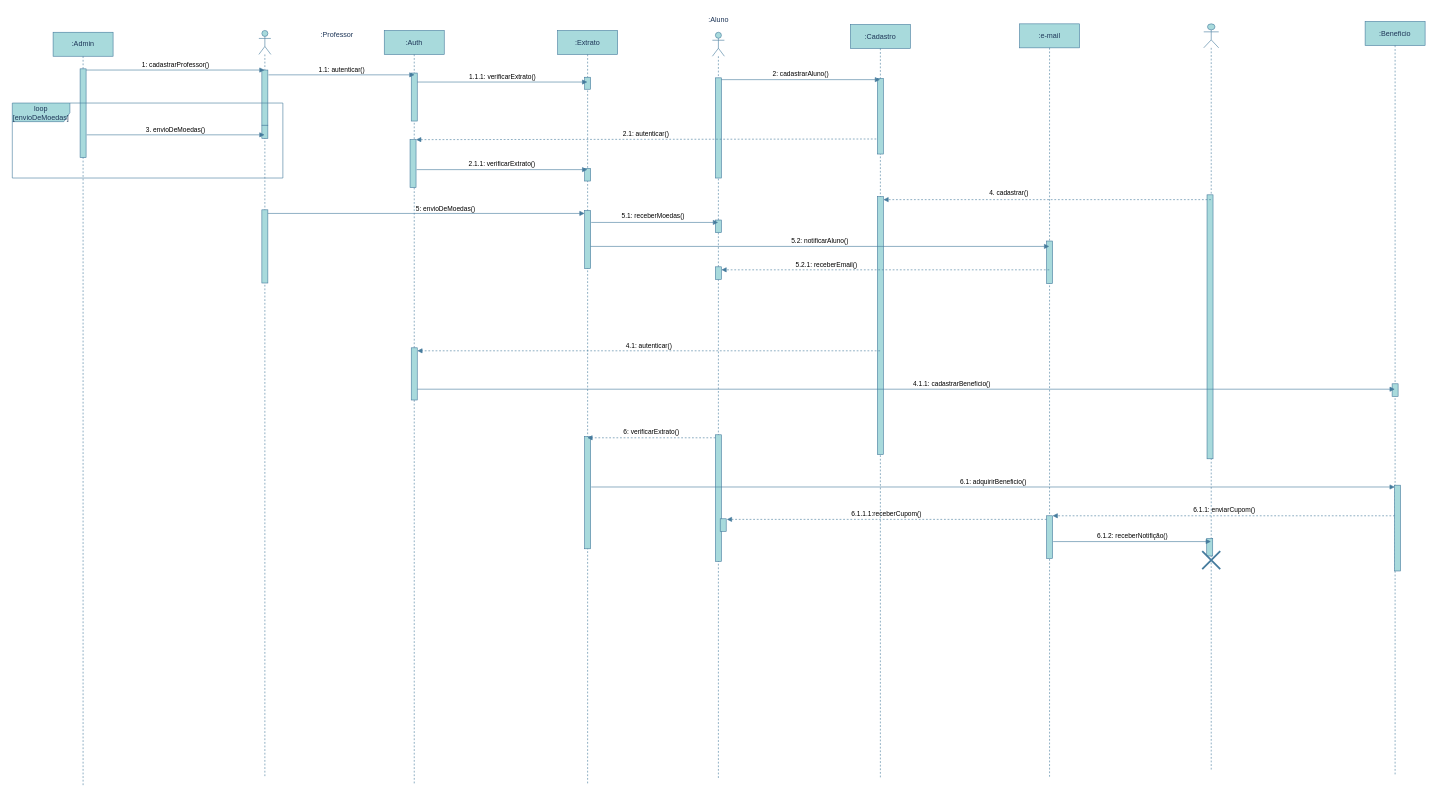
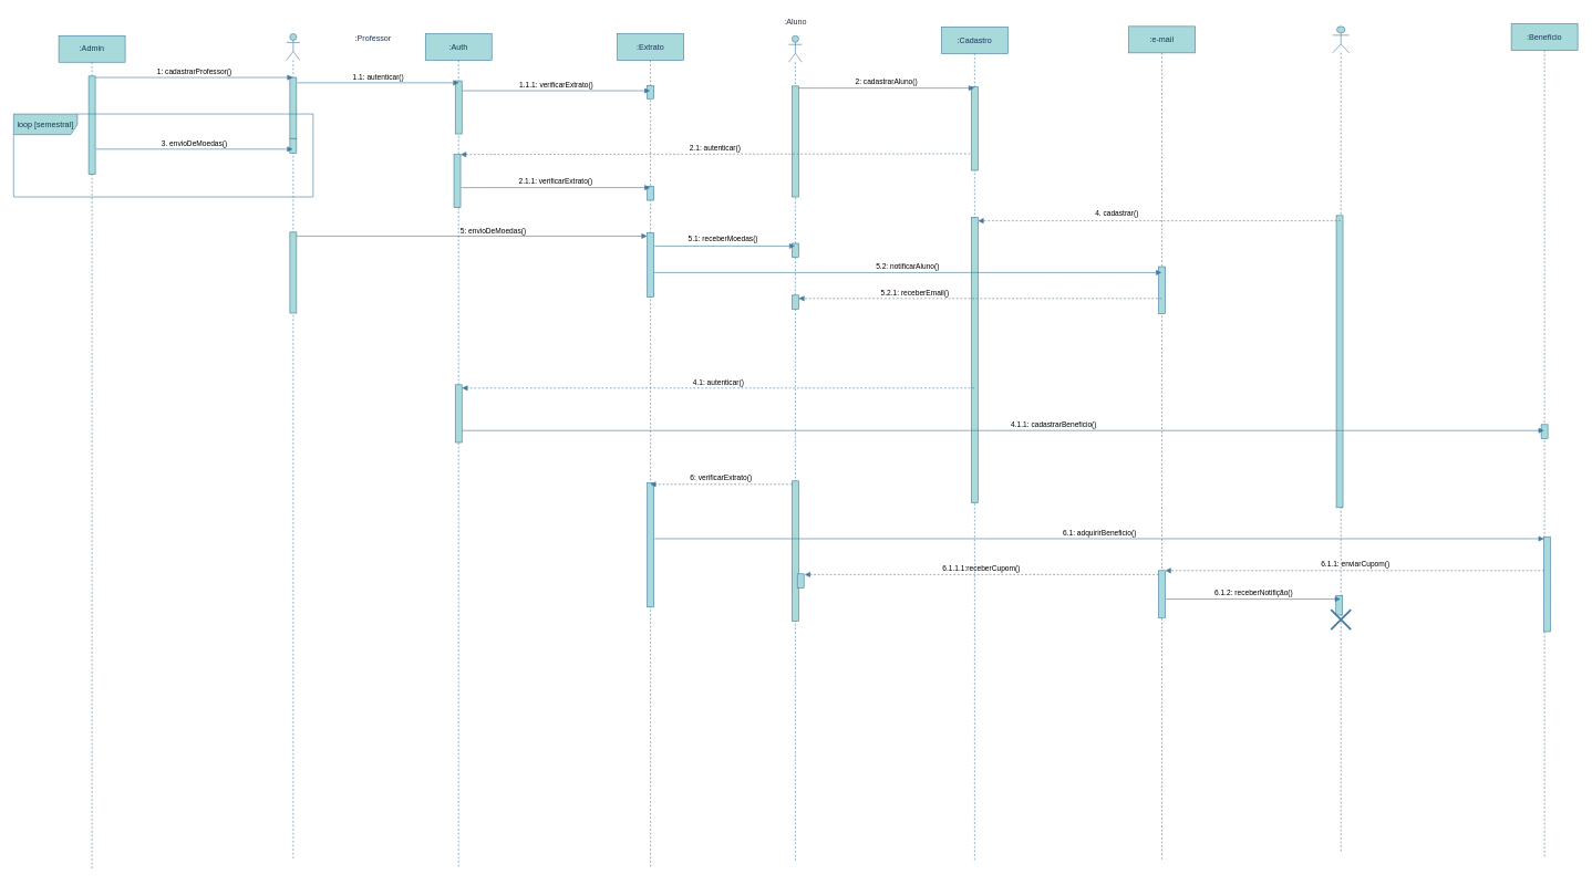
- <mxCell id="45" value="loop [envioDeMoedas]" style="shape=umlFrame;whiteSpace=wrap;html=1;pointerEvents=0;width=96;height=31;labelBackgroundColor=none;fillColor=#A8DADC;strokeColor=#457B9D;fontColor=#1D3557;" vertex="1" parent="1"><mxGeometry x="20" y="171" width="451" height="125" as="geometry" /></mxCell>
+ <mxCell id="45" value="loop [semestral]" style="shape=umlFrame;whiteSpace=wrap;html=1;pointerEvents=0;width=96;height=31;labelBackgroundColor=none;fillColor=#A8DADC;strokeColor=#457B9D;fontColor=#1D3557;" vertex="1" parent="1"><mxGeometry x="20" y="171" width="451" height="125" as="geometry" /></mxCell>
